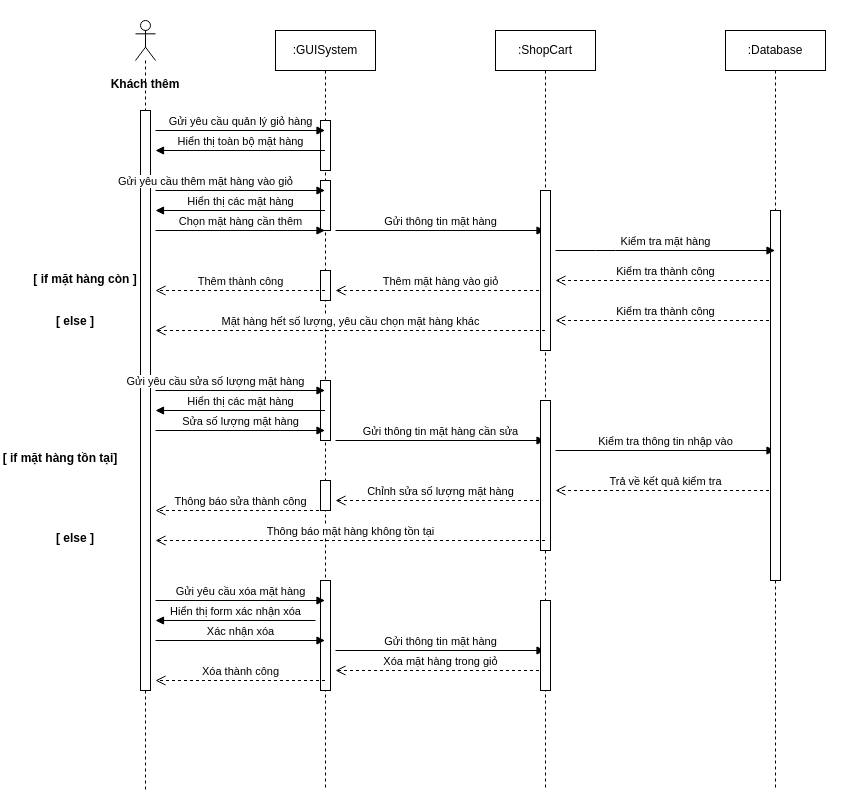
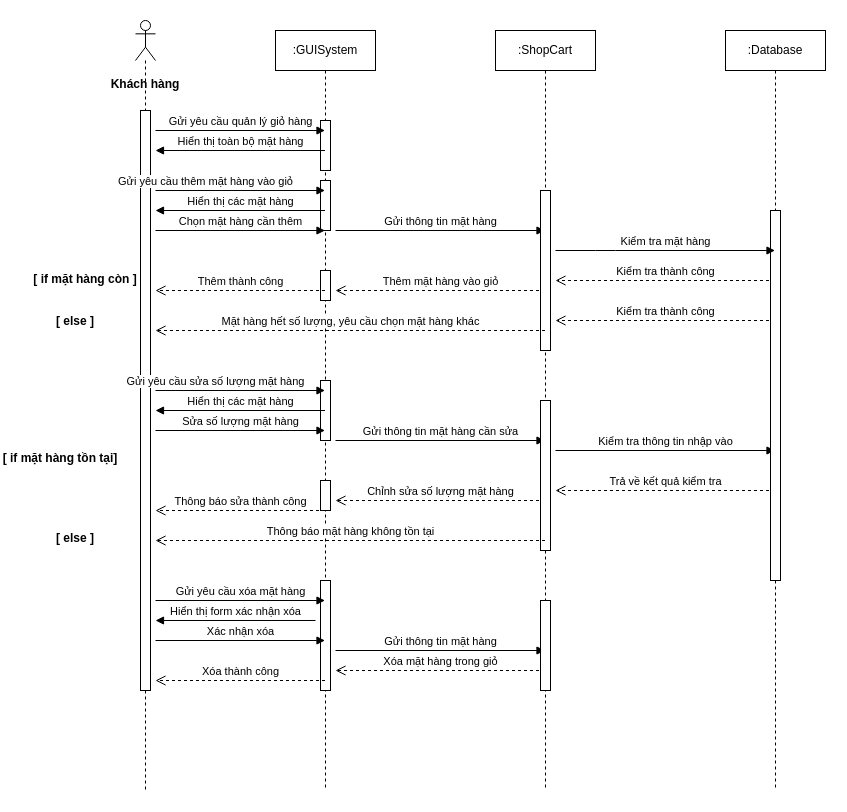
- <mxCell id="27" value="Khách thêm" style="text;align=center;fontStyle=1;verticalAlign=middle;spacingLeft=3;spacingRight=3;strokeColor=none;rotatable=0;points=[[0,0.5],[1,0.5]];portConstraint=eastwest;" vertex="1" parent="1"><mxGeometry x="105" y="70" width="80" height="26" as="geometry" /></mxCell>
+ <mxCell id="27" value="Khách hàng" style="text;align=center;fontStyle=1;verticalAlign=middle;spacingLeft=3;spacingRight=3;strokeColor=none;rotatable=0;points=[[0,0.5],[1,0.5]];portConstraint=eastwest;" vertex="1" parent="1"><mxGeometry x="105" y="70" width="80" height="26" as="geometry" /></mxCell>
